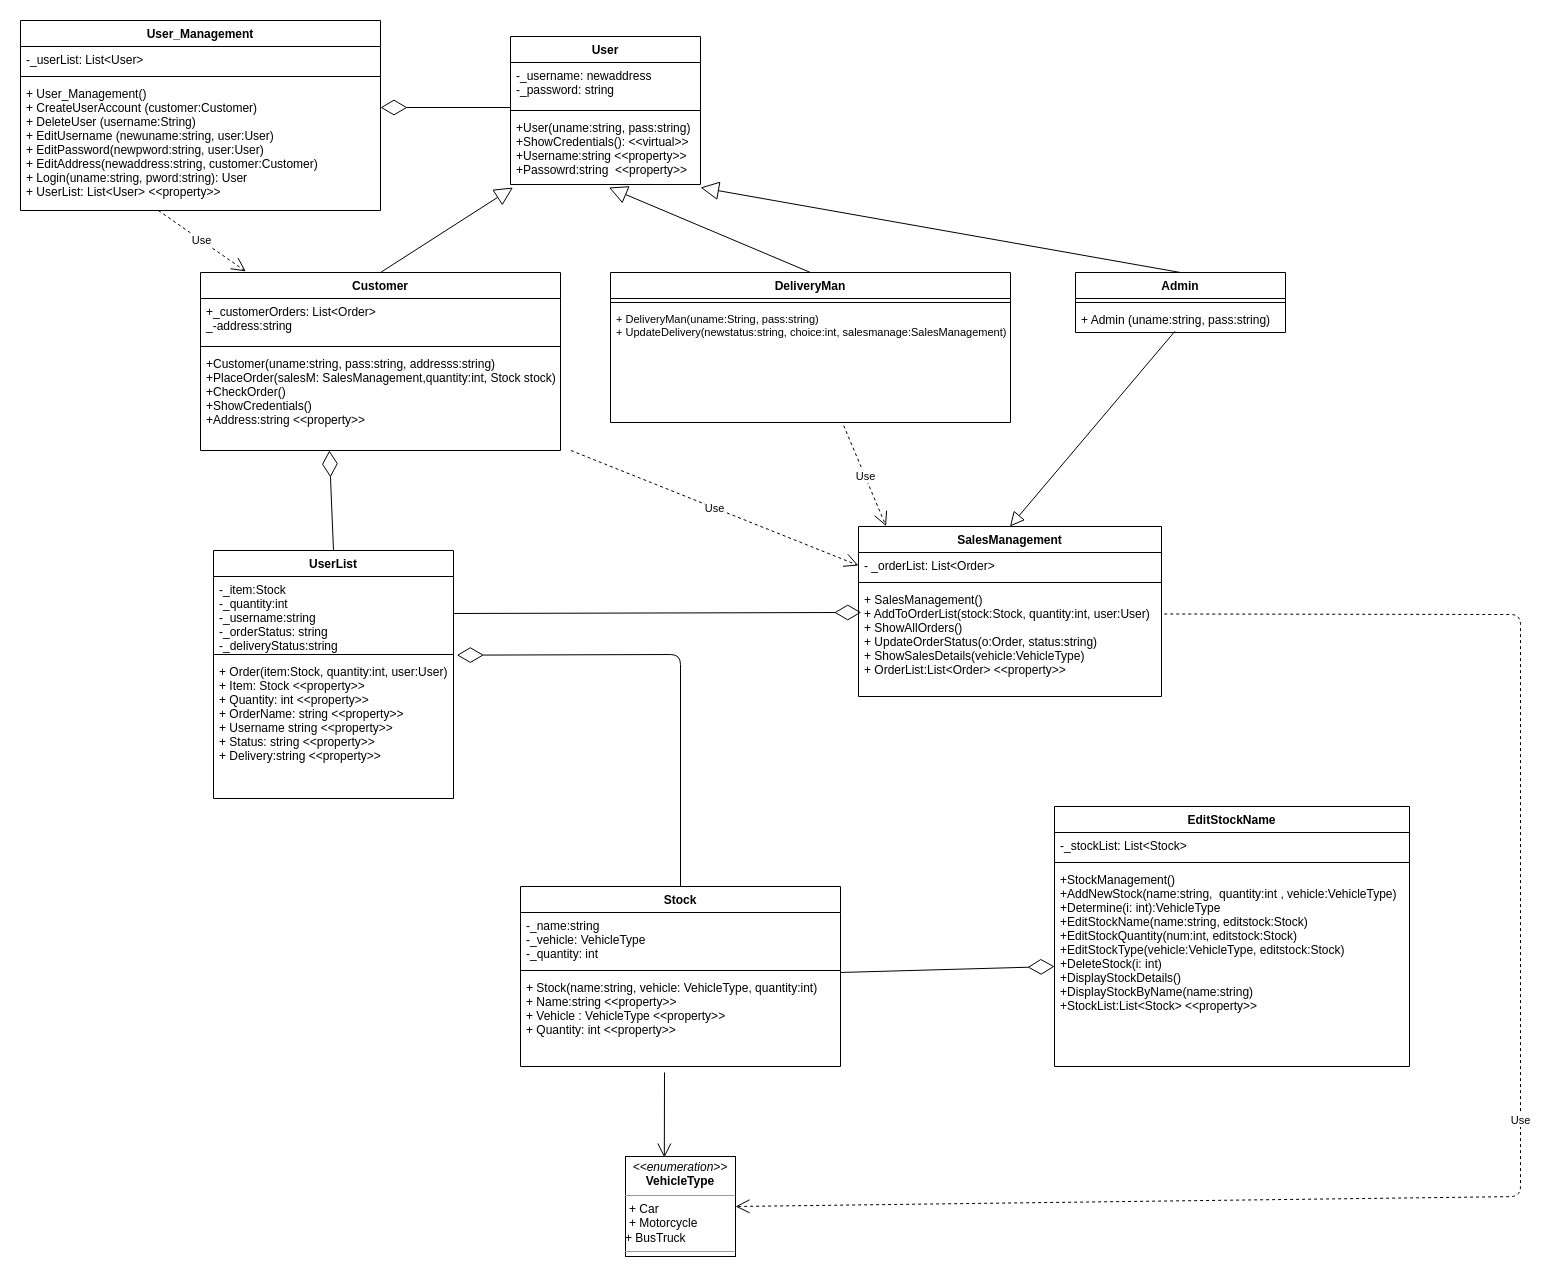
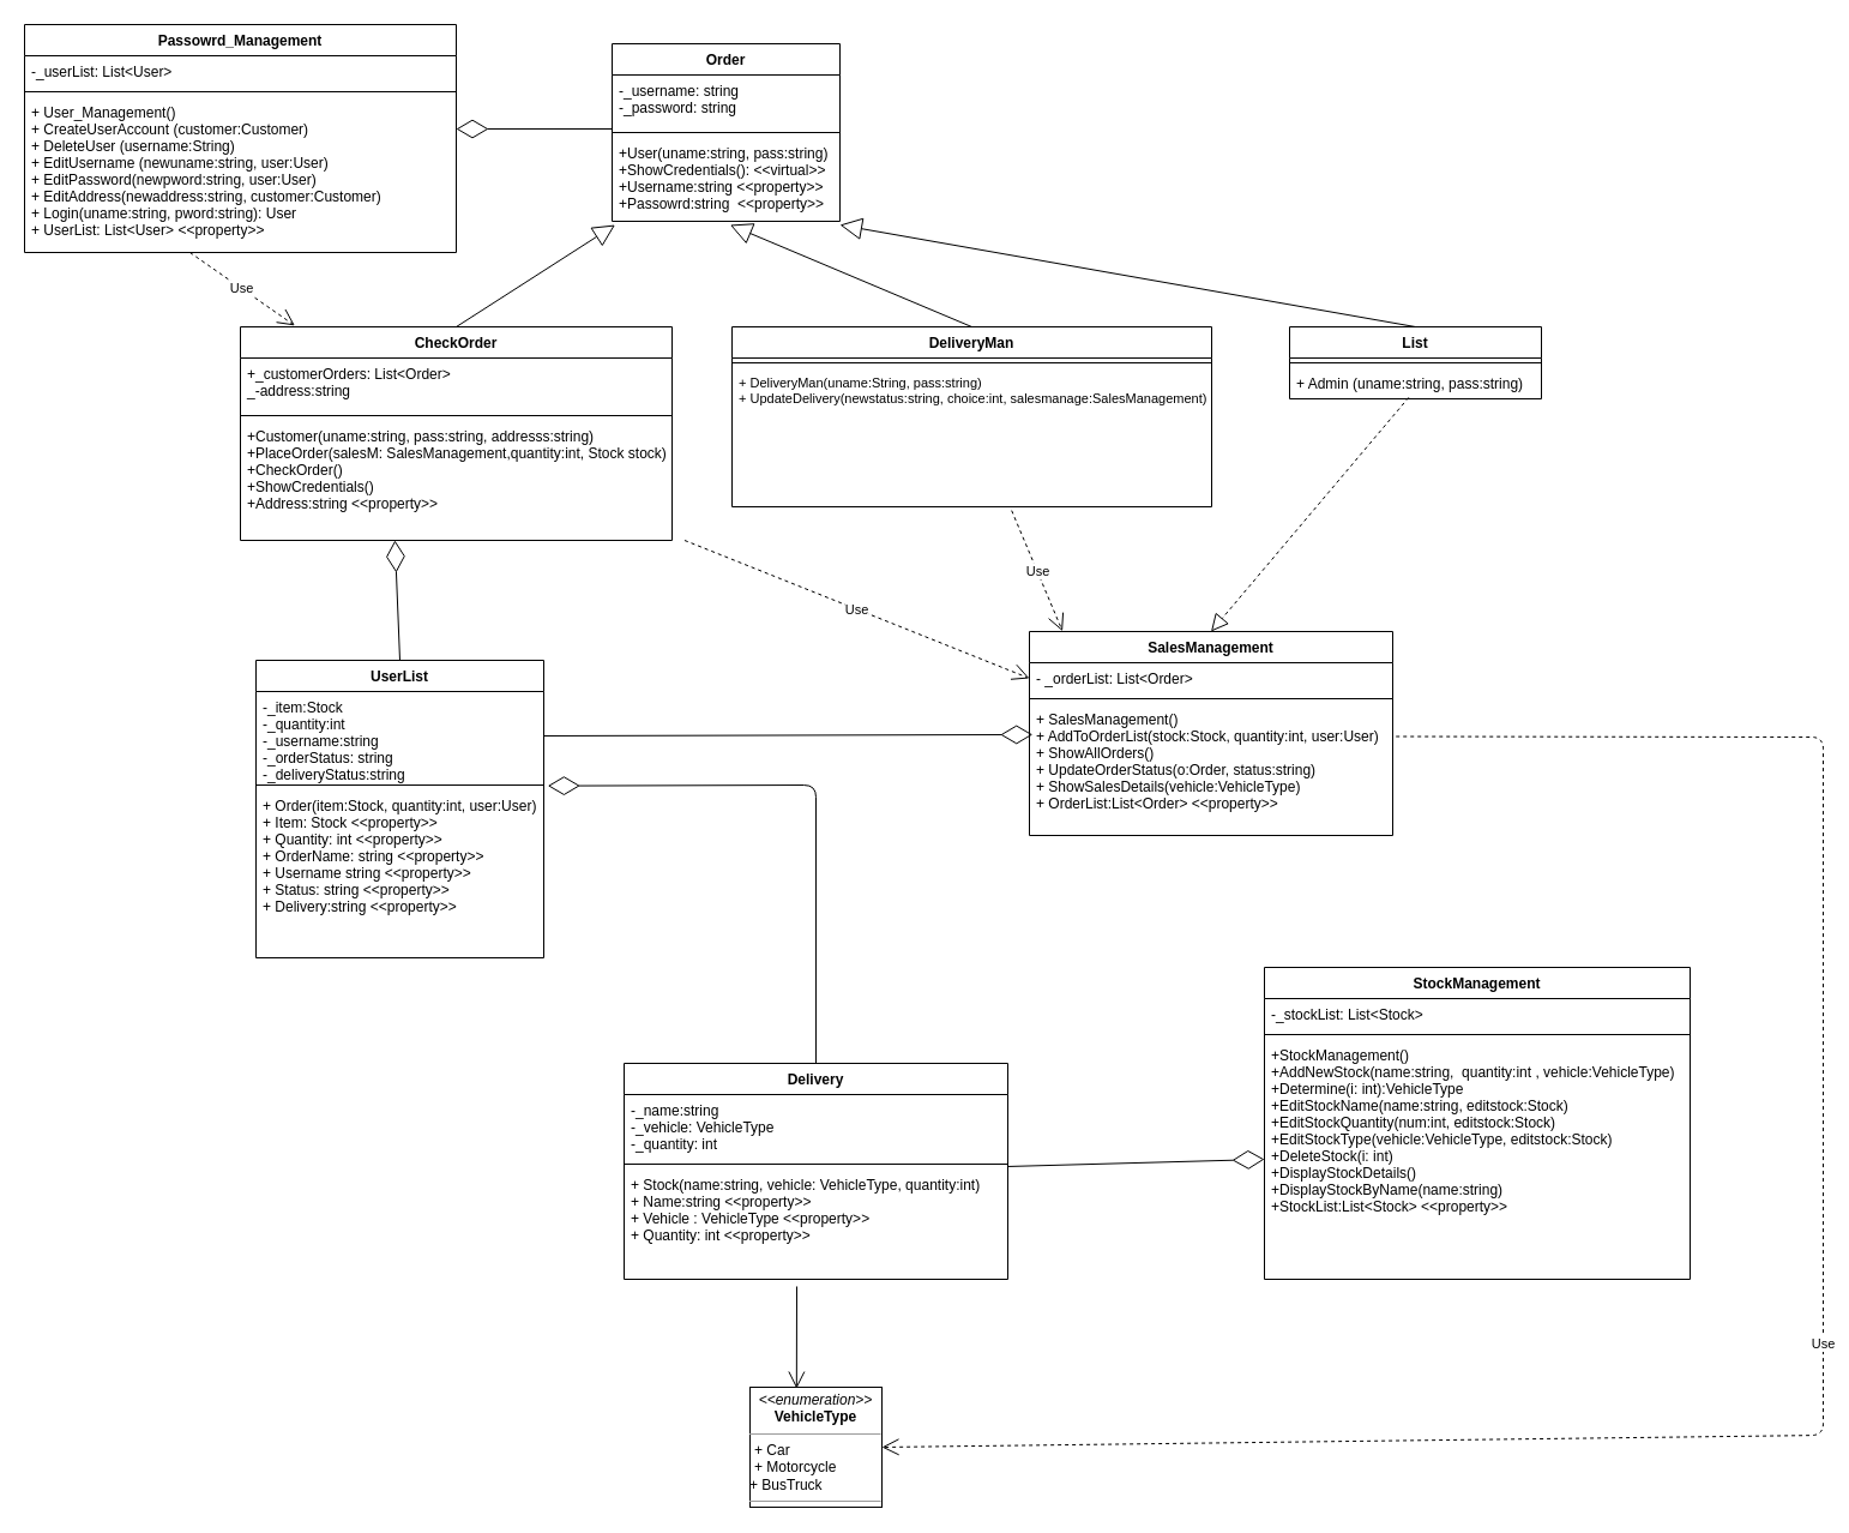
- <mxCell id="2" value="User_Management" style="swimlane;fontStyle=1;align=center;verticalAlign=top;childLayout=stackLayout;horizontal=1;startSize=26;horizontalStack=0;resizeParent=1;resizeParentMax=0;resizeLast=0;collapsible=1;marginBottom=0;" parent="1" vertex="1"><mxGeometry x="20" y="20" width="360" height="190" as="geometry" /></mxCell>
+ <mxCell id="2" value="Passowrd_Management" style="swimlane;fontStyle=1;align=center;verticalAlign=top;childLayout=stackLayout;horizontal=1;startSize=26;horizontalStack=0;resizeParent=1;resizeParentMax=0;resizeLast=0;collapsible=1;marginBottom=0;" parent="1" vertex="1"><mxGeometry x="20" y="20" width="360" height="190" as="geometry" /></mxCell>
- <mxCell id="6" value="User" style="swimlane;fontStyle=1;align=center;verticalAlign=top;childLayout=stackLayout;horizontal=1;startSize=26;horizontalStack=0;resizeParent=1;resizeParentMax=0;resizeLast=0;collapsible=1;marginBottom=0;" parent="1" vertex="1"><mxGeometry x="510" y="36" width="190" height="148" as="geometry" /></mxCell>
+ <mxCell id="6" value="Order" style="swimlane;fontStyle=1;align=center;verticalAlign=top;childLayout=stackLayout;horizontal=1;startSize=26;horizontalStack=0;resizeParent=1;resizeParentMax=0;resizeLast=0;collapsible=1;marginBottom=0;" parent="1" vertex="1"><mxGeometry x="510" y="36" width="190" height="148" as="geometry" /></mxCell>
- <mxCell id="7" value="-_username: newaddress&#10;-_password: string&#10;" style="text;strokeColor=none;fillColor=none;align=left;verticalAlign=top;spacingLeft=4;spacingRight=4;overflow=hidden;rotatable=0;points=[[0,0.5],[1,0.5]];portConstraint=eastwest;" parent="6" vertex="1"><mxGeometry y="26" width="190" height="44" as="geometry" /></mxCell>
+ <mxCell id="7" value="-_username: string&#10;-_password: string&#10;" style="text;strokeColor=none;fillColor=none;align=left;verticalAlign=top;spacingLeft=4;spacingRight=4;overflow=hidden;rotatable=0;points=[[0,0.5],[1,0.5]];portConstraint=eastwest;" parent="6" vertex="1"><mxGeometry y="26" width="190" height="44" as="geometry" /></mxCell>
- <mxCell id="10" value="Customer" style="swimlane;fontStyle=1;align=center;verticalAlign=top;childLayout=stackLayout;horizontal=1;startSize=26;horizontalStack=0;resizeParent=1;resizeParentMax=0;resizeLast=0;collapsible=1;marginBottom=0;" parent="1" vertex="1"><mxGeometry x="200" y="272" width="360" height="178" as="geometry" /></mxCell>
+ <mxCell id="10" value="CheckOrder" style="swimlane;fontStyle=1;align=center;verticalAlign=top;childLayout=stackLayout;horizontal=1;startSize=26;horizontalStack=0;resizeParent=1;resizeParentMax=0;resizeLast=0;collapsible=1;marginBottom=0;" parent="1" vertex="1"><mxGeometry x="200" y="272" width="360" height="178" as="geometry" /></mxCell>
- <mxCell id="17" value="Admin" style="swimlane;fontStyle=1;align=center;verticalAlign=top;childLayout=stackLayout;horizontal=1;startSize=26;horizontalStack=0;resizeParent=1;resizeParentMax=0;resizeLast=0;collapsible=1;marginBottom=0;" parent="1" vertex="1"><mxGeometry x="1075" y="272" width="210" height="60" as="geometry" /></mxCell>
+ <mxCell id="17" value="List" style="swimlane;fontStyle=1;align=center;verticalAlign=top;childLayout=stackLayout;horizontal=1;startSize=26;horizontalStack=0;resizeParent=1;resizeParentMax=0;resizeLast=0;collapsible=1;marginBottom=0;" parent="1" vertex="1"><mxGeometry x="1075" y="272" width="210" height="60" as="geometry" /></mxCell>
- <mxCell id="40" value="" style="endArrow=block;dashed=0;endFill=0;endSize=12;html=1;entryX=0.5;entryY=0;entryDx=0;entryDy=0;exitX=0.473;exitY=0.956;exitDx=0;exitDy=0;exitPerimeter=0;" parent="1" source="19" target="24" edge="1"><mxGeometry width="160" relative="1" as="geometry"><mxPoint x="1020" y="550" as="sourcePoint" /><mxPoint x="1220" y="610" as="targetPoint" /></mxGeometry></mxCell>
+ <mxCell id="40" value="" style="endArrow=block;dashed=1;endFill=0;endSize=12;html=1;entryX=0.5;entryY=0;entryDx=0;entryDy=0;exitX=0.473;exitY=0.956;exitDx=0;exitDy=0;exitPerimeter=0;" parent="1" source="19" target="24" edge="1"><mxGeometry width="160" relative="1" as="geometry"><mxPoint x="1020" y="550" as="sourcePoint" /><mxPoint x="1220" y="610" as="targetPoint" /></mxGeometry></mxCell>
- <mxCell id="32" value="EditStockName" style="swimlane;fontStyle=1;align=center;verticalAlign=top;childLayout=stackLayout;horizontal=1;startSize=26;horizontalStack=0;resizeParent=1;resizeParentMax=0;resizeLast=0;collapsible=1;marginBottom=0;" parent="1" vertex="1"><mxGeometry x="1054" y="806" width="355" height="260" as="geometry" /></mxCell>
+ <mxCell id="32" value="StockManagement" style="swimlane;fontStyle=1;align=center;verticalAlign=top;childLayout=stackLayout;horizontal=1;startSize=26;horizontalStack=0;resizeParent=1;resizeParentMax=0;resizeLast=0;collapsible=1;marginBottom=0;" parent="1" vertex="1"><mxGeometry x="1054" y="806" width="355" height="260" as="geometry" /></mxCell>
- <mxCell id="28" value="Stock" style="swimlane;fontStyle=1;align=center;verticalAlign=top;childLayout=stackLayout;horizontal=1;startSize=26;horizontalStack=0;resizeParent=1;resizeParentMax=0;resizeLast=0;collapsible=1;marginBottom=0;" parent="1" vertex="1"><mxGeometry x="520" y="886" width="320" height="180" as="geometry" /></mxCell>
+ <mxCell id="28" value="Delivery" style="swimlane;fontStyle=1;align=center;verticalAlign=top;childLayout=stackLayout;horizontal=1;startSize=26;horizontalStack=0;resizeParent=1;resizeParentMax=0;resizeLast=0;collapsible=1;marginBottom=0;" parent="1" vertex="1"><mxGeometry x="520" y="886" width="320" height="180" as="geometry" /></mxCell>
